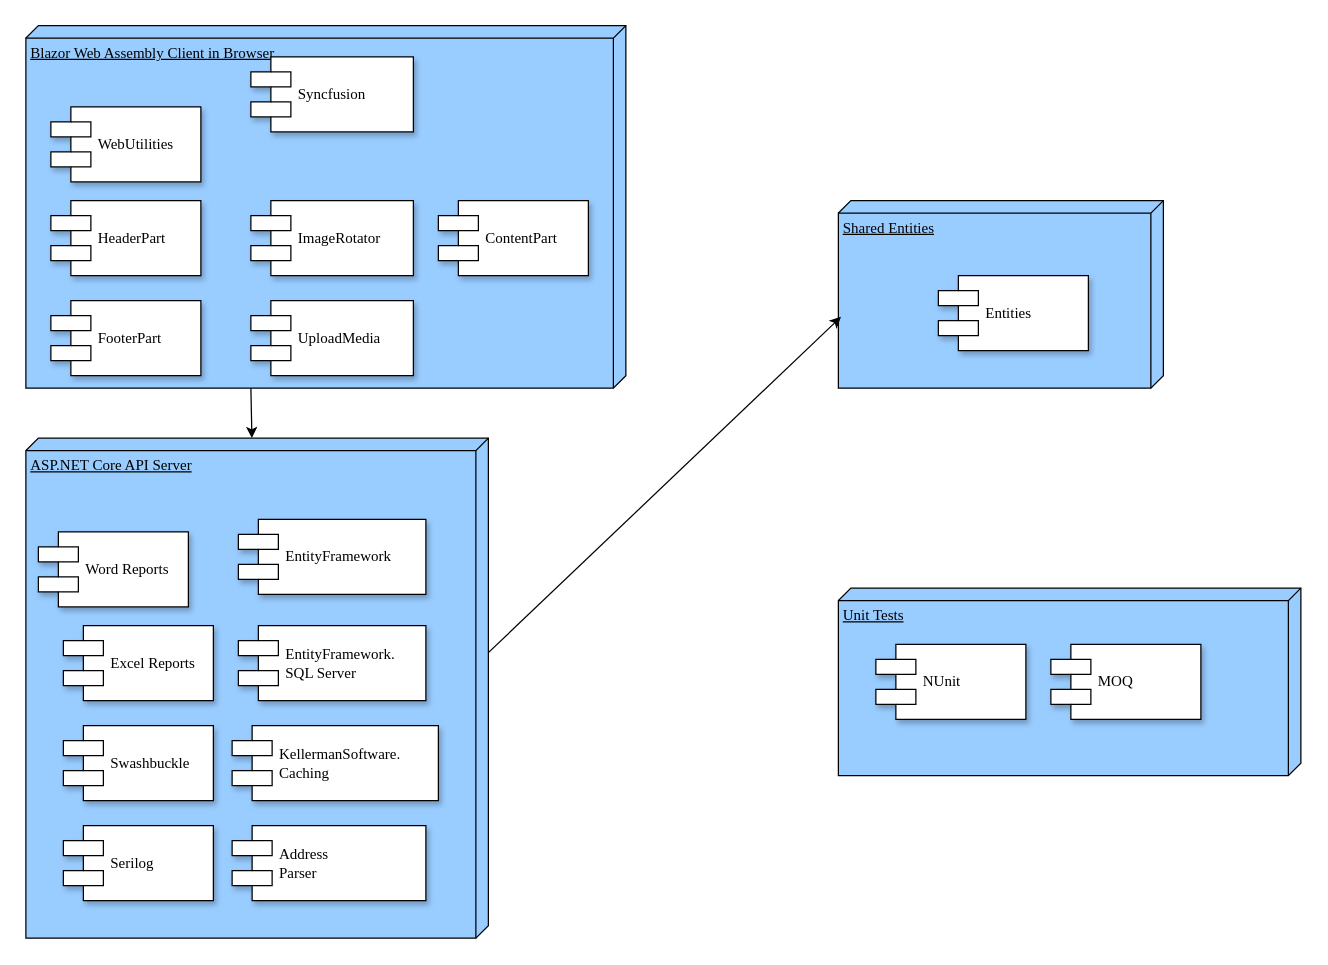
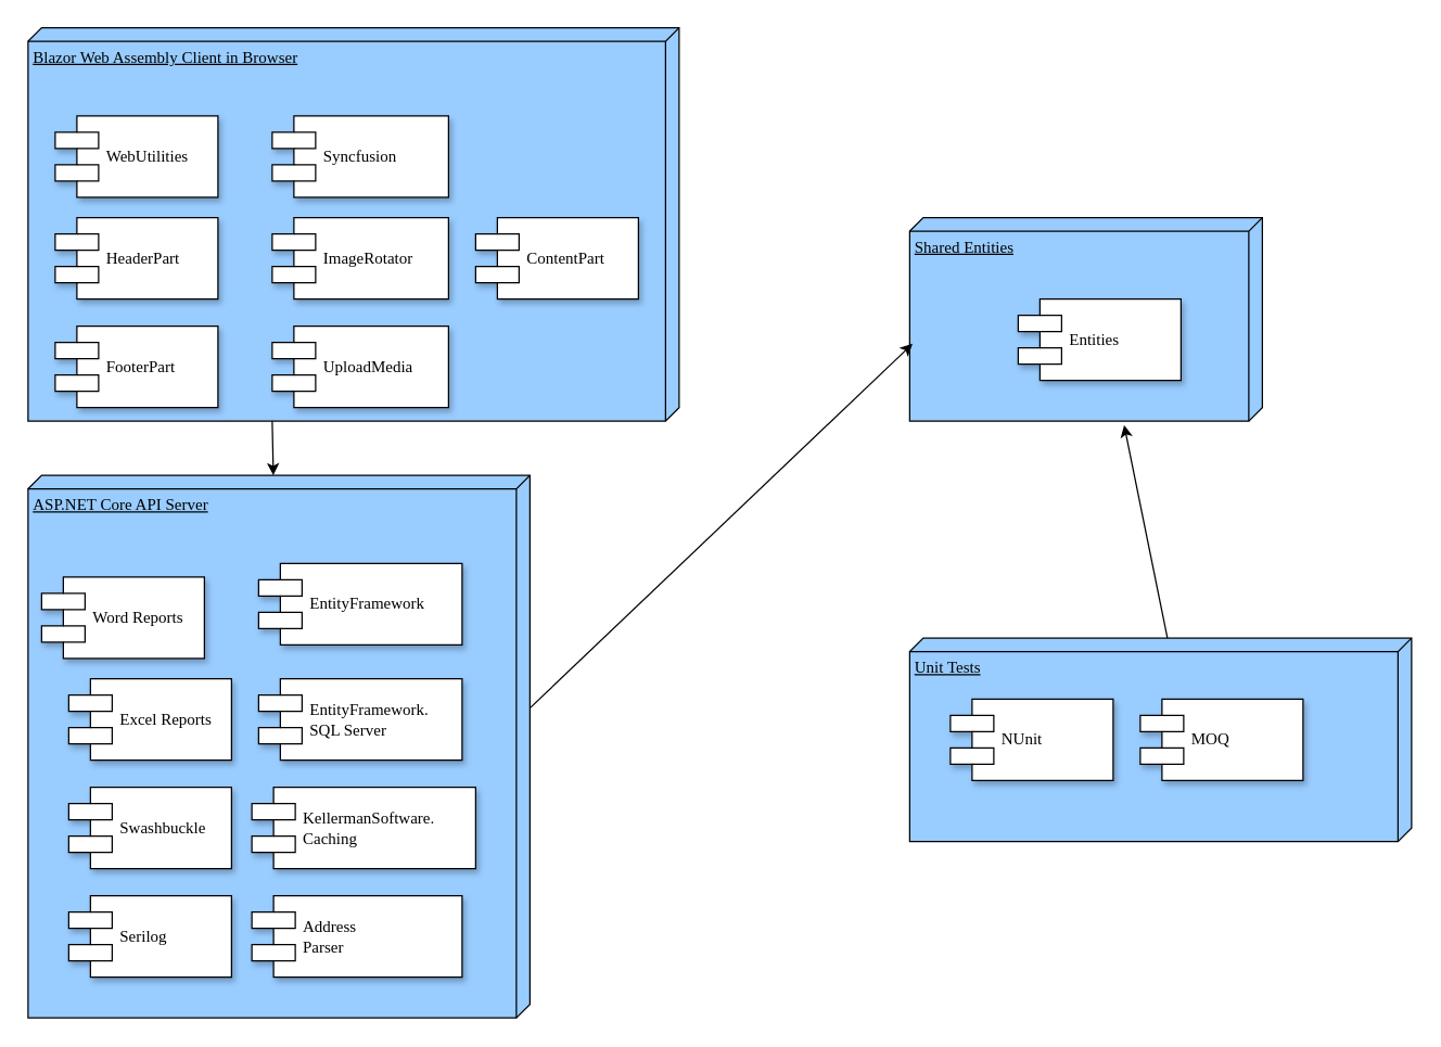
- <mxCell id="5" value="Syncfusion" style="shape=component;align=left;spacingLeft=36;rounded=0;shadow=1;comic=0;labelBackgroundColor=none;strokeWidth=1;fontFamily=Verdana;fontSize=12;html=1;" parent="1" vertex="1"><mxGeometry x="200" y="45" width="130" height="60" as="geometry" /></mxCell>
+ <mxCell id="5" value="Syncfusion" style="shape=component;align=left;spacingLeft=36;rounded=0;shadow=1;comic=0;labelBackgroundColor=none;strokeWidth=1;fontFamily=Verdana;fontSize=12;html=1;" parent="1" vertex="1"><mxGeometry x="200" y="85" width="130" height="60" as="geometry" /></mxCell>
+ <mxCell id="20" value="" style="endArrow=classic;html=1;rounded=0;exitX=0;exitY=0;exitDx=0;exitDy=180;exitPerimeter=0;entryX=1.02;entryY=0.392;entryDx=0;entryDy=0;entryPerimeter=0;" parent="1" source="17" target="4" edge="1"><mxGeometry width="50" height="50" relative="1" as="geometry"><mxPoint x="590" y="710" as="sourcePoint" /><mxPoint x="640" y="660" as="targetPoint" /></mxGeometry></mxCell>
